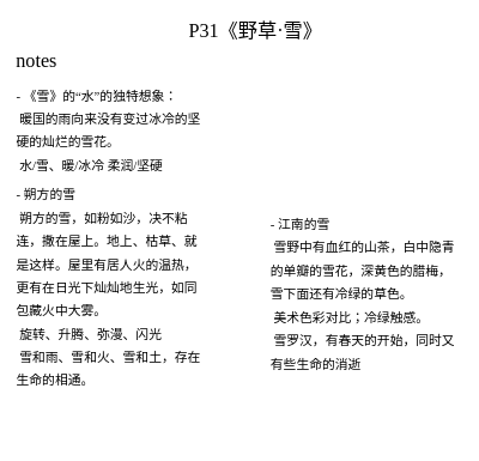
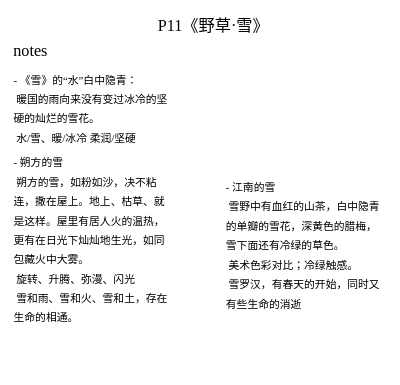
- <mxCell id="2" value="P31《野草·雪》" style="text;align=center;verticalAlign=middle;resizable=0;points=[];autosize=1;strokeColor=none;fillColor=none;fontFamily=FZSJ-SENYML;fontSize=27;sketch=1;rounded=1;labelBorderColor=none;" parent="1" vertex="1"><mxGeometry x="260" y="20" width="190" height="40" as="geometry" /></mxCell>
+ <mxCell id="2" value="P11《野草·雪》" style="text;align=center;verticalAlign=middle;resizable=0;points=[];autosize=1;strokeColor=none;fillColor=none;fontFamily=FZSJ-SENYML;fontSize=27;sketch=1;rounded=1;labelBorderColor=none;" parent="1" vertex="1"><mxGeometry x="260" y="20" width="190" height="40" as="geometry" /></mxCell>
- <mxCell id="4" value="&lt;font style=&quot;font-size: 18px; line-height: 1;&quot;&gt;- 《雪》的“水”的独特想象：&lt;/font&gt;&lt;span style=&quot;font-size: 18px;&quot;&gt;&lt;br&gt;&lt;/span&gt;&lt;blockquote style=&quot;margin: 0 0 0 40px; border: none; padding: 0px;&quot;&gt;&lt;blockquote style=&quot;margin: 0 0 0 40px; border: none; padding: 0px;&quot;&gt;&lt;/blockquote&gt;&lt;/blockquote&gt;&lt;span style=&quot;background-color: initial; font-size: 18px;&quot;&gt;&amp;nbsp;暖国的雨向来没有变过冰冷的坚硬的灿烂的雪花。&lt;/span&gt;&lt;span style=&quot;font-size: 18px;&quot;&gt;&lt;br&gt;&lt;/span&gt;&lt;blockquote style=&quot;margin: 0 0 0 40px; border: none; padding: 0px;&quot;&gt;&lt;blockquote style=&quot;margin: 0 0 0 40px; border: none; padding: 0px;&quot;&gt;&lt;/blockquote&gt;&lt;/blockquote&gt;&lt;span style=&quot;background-color: initial; font-size: 18px;&quot;&gt;&amp;nbsp;水/雪、暖/冰冷 柔润/坚硬&lt;/span&gt;&lt;span style=&quot;font-size: 18px;&quot;&gt;&lt;br&gt;&lt;br&gt;&lt;/span&gt;" style="text;html=1;strokeColor=none;fillColor=none;align=left;verticalAlign=middle;whiteSpace=wrap;rounded=0;labelBorderColor=none;sketch=1;fontFamily=FZSJ-SENYML;fontSize=27;fontColor=default;" vertex="1" parent="1"><mxGeometry x="20" y="80" width="270" height="230" as="geometry" /></mxCell>
+ <mxCell id="4" value="&lt;font style=&quot;font-size: 18px; line-height: 1;&quot;&gt;- 《雪》的“水”白中隐青：&lt;/font&gt;&lt;span style=&quot;font-size: 18px;&quot;&gt;&lt;br&gt;&lt;/span&gt;&lt;blockquote style=&quot;margin: 0 0 0 40px; border: none; padding: 0px;&quot;&gt;&lt;blockquote style=&quot;margin: 0 0 0 40px; border: none; padding: 0px;&quot;&gt;&lt;/blockquote&gt;&lt;/blockquote&gt;&lt;span style=&quot;background-color: initial; font-size: 18px;&quot;&gt;&amp;nbsp;暖国的雨向来没有变过冰冷的坚硬的灿烂的雪花。&lt;/span&gt;&lt;span style=&quot;font-size: 18px;&quot;&gt;&lt;br&gt;&lt;/span&gt;&lt;blockquote style=&quot;margin: 0 0 0 40px; border: none; padding: 0px;&quot;&gt;&lt;blockquote style=&quot;margin: 0 0 0 40px; border: none; padding: 0px;&quot;&gt;&lt;/blockquote&gt;&lt;/blockquote&gt;&lt;span style=&quot;background-color: initial; font-size: 18px;&quot;&gt;&amp;nbsp;水/雪、暖/冰冷 柔润/坚硬&lt;/span&gt;&lt;span style=&quot;font-size: 18px;&quot;&gt;&lt;br&gt;&lt;br&gt;&lt;/span&gt;" style="text;html=1;strokeColor=none;fillColor=none;align=left;verticalAlign=middle;whiteSpace=wrap;rounded=0;labelBorderColor=none;sketch=1;fontFamily=FZSJ-SENYML;fontSize=27;fontColor=default;" vertex="1" parent="1"><mxGeometry x="20" y="80" width="270" height="230" as="geometry" /></mxCell>
